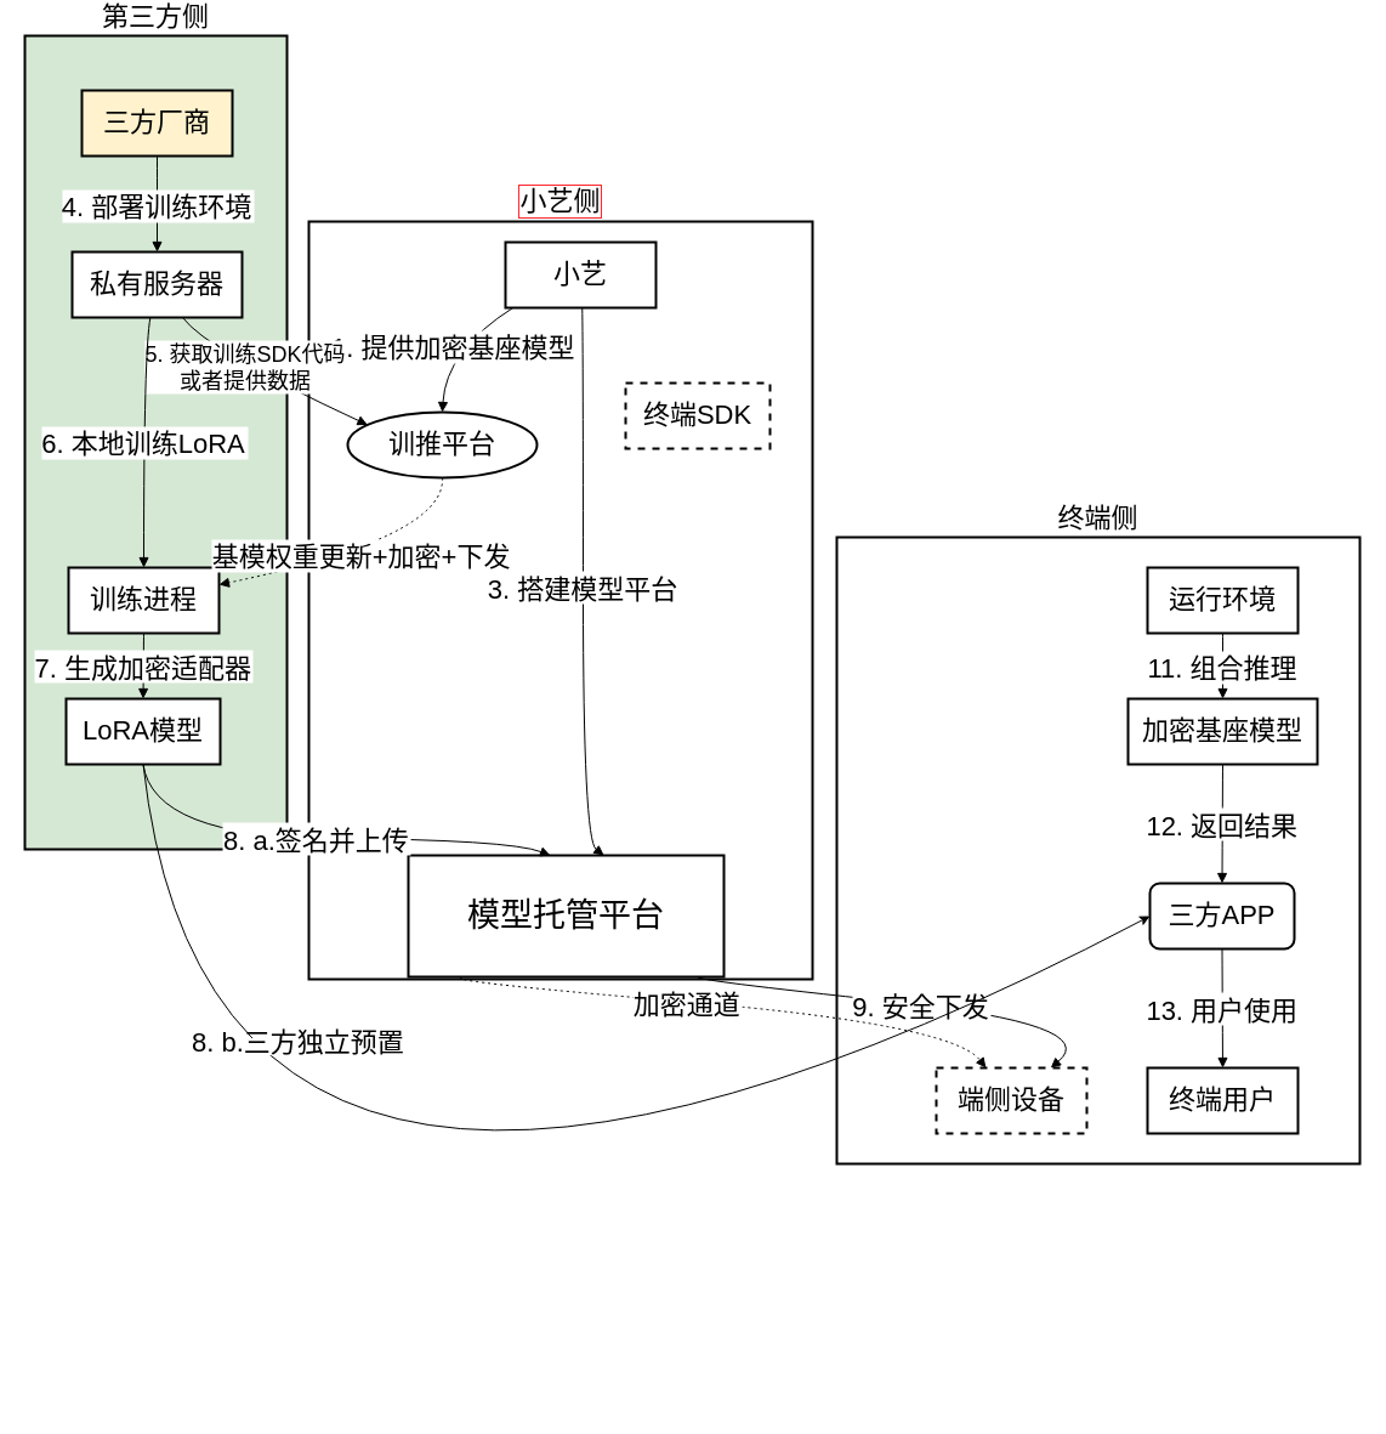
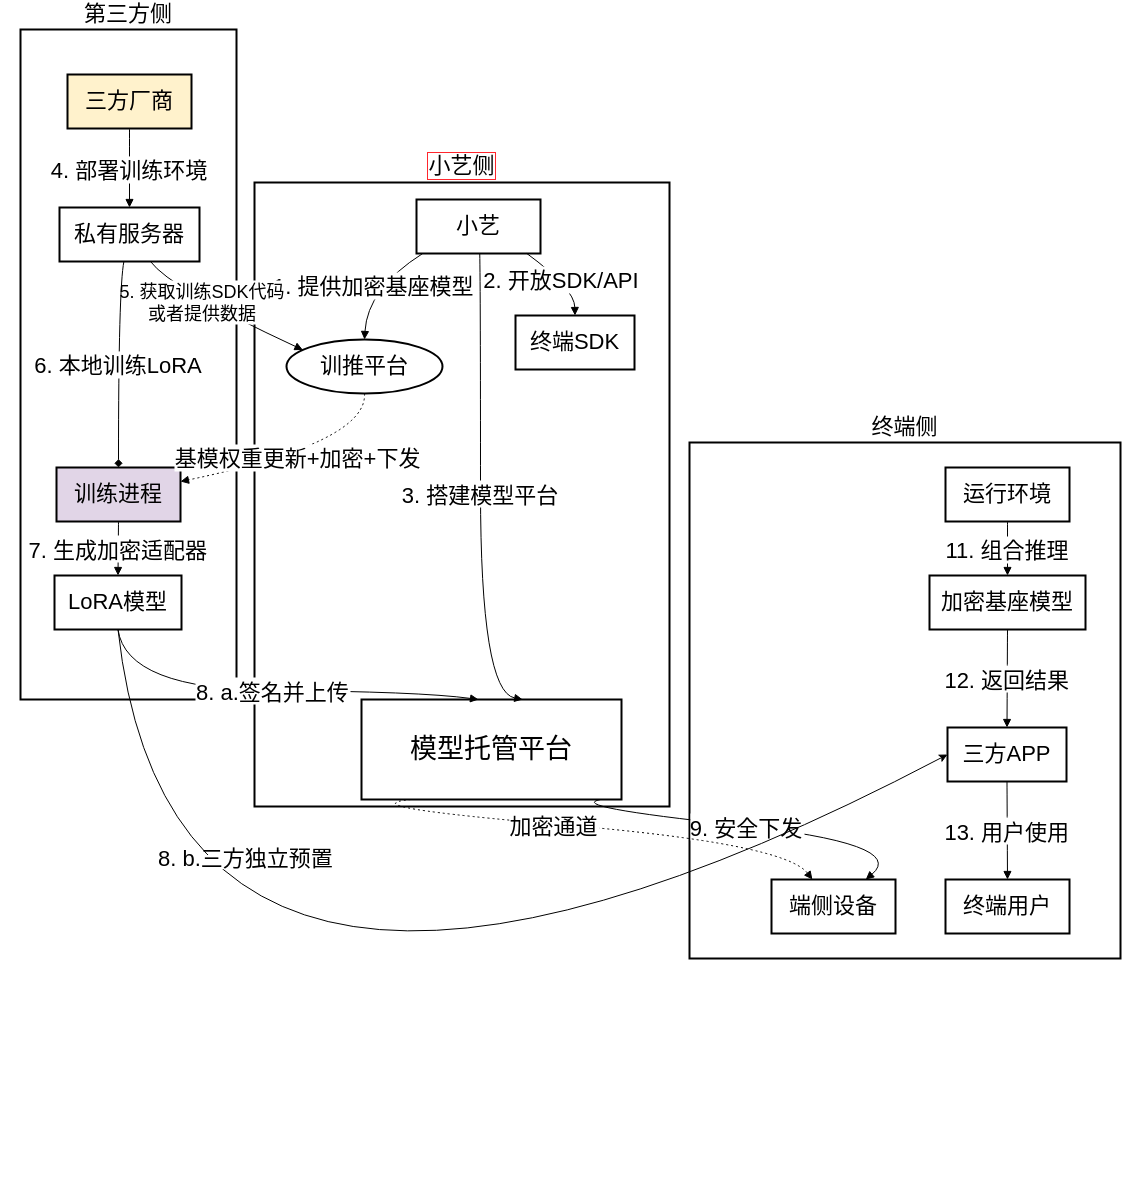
+ <mxCell id="19" value="2. 开放SDK/API" style="curved=1;startArrow=none;endArrow=block;exitX=0.89;exitY=1;entryX=0.5;entryY=0;rounded=0;fontSize=22;" edge="1" parent="1" source="5" target="7"><mxGeometry relative="1" as="geometry"><Array as="points"><mxPoint x="574" y="279" /></Array></mxGeometry></mxCell>
- <mxCell id="7" value="终端SDK" style="whiteSpace=wrap;strokeWidth=2;fontSize=22;dashed=1;" vertex="1" parent="1"><mxGeometry x="515" y="306" width="119" height="54" as="geometry" /></mxCell>
+ <mxCell id="7" value="终端SDK" style="whiteSpace=wrap;strokeWidth=2;fontSize=22;" vertex="1" parent="1"><mxGeometry x="515" y="306" width="119" height="54" as="geometry" /></mxCell>
- <mxCell id="3" value="第三方侧" style="whiteSpace=wrap;strokeWidth=2;labelPosition=center;verticalLabelPosition=top;align=center;verticalAlign=bottom;fontSize=22;fillColor=#d5e8d4;" vertex="1" parent="1"><mxGeometry x="20" width="216" height="670" as="geometry" y="20" /></mxCell>
+ <mxCell id="3" value="第三方侧" style="whiteSpace=wrap;strokeWidth=2;labelPosition=center;verticalLabelPosition=top;align=center;verticalAlign=bottom;fontSize=22;" vertex="1" parent="1"><mxGeometry x="20" width="216" height="670" as="geometry" y="20" /></mxCell>
- <mxCell id="23" value="6. 本地训练LoRA" style="curved=1;startArrow=none;endArrow=block;exitX=0.46;exitY=1;entryX=0.5;entryY=0;rounded=0;fontSize=22;" edge="1" parent="1" source="10" target="11"><mxGeometry relative="1" as="geometry"><Array as="points"><mxPoint x="118" y="279" /></Array></mxGeometry></mxCell>
+ <mxCell id="23" value="6. 本地训练LoRA" style="curved=1;startArrow=none;endArrow=diamond;exitX=0.46;exitY=1;entryX=0.5;entryY=0;rounded=0;fontSize=22;" edge="1" parent="1" source="10" target="11"><mxGeometry relative="1" as="geometry"><Array as="points"><mxPoint x="118" y="279" /></Array></mxGeometry></mxCell>
- <mxCell id="11" value="训练进程" style="whiteSpace=wrap;strokeWidth=2;fontSize=22;" vertex="1" parent="1"><mxGeometry x="56" y="458" width="124" height="54" as="geometry" /></mxCell>
+ <mxCell id="11" value="训练进程" style="whiteSpace=wrap;strokeWidth=2;fontSize=22;fillColor=#e1d5e7;" vertex="1" parent="1"><mxGeometry x="56" y="458" width="124" height="54" as="geometry" /></mxCell>
- <mxCell id="8" value="模型托管平台" style="whiteSpace=wrap;strokeWidth=2;fontSize=27;" vertex="1" parent="1"><mxGeometry x="336" y="695" width="260" height="100" as="geometry" /></mxCell>
+ <mxCell id="8" value="模型托管平台" style="whiteSpace=wrap;strokeWidth=2;fontSize=27;" vertex="1" parent="1"><mxGeometry x="361" y="690" width="260" height="100" as="geometry" /></mxCell>
- <mxCell id="16" value="三方APP" style="whiteSpace=wrap;strokeWidth=2;fontSize=22;rounded=1;" vertex="1" parent="1"><mxGeometry x="947" y="718" width="119" height="54" as="geometry" /></mxCell>
+ <mxCell id="16" value="三方APP" style="whiteSpace=wrap;strokeWidth=2;fontSize=22;" vertex="1" parent="1"><mxGeometry x="947" y="718" width="119" height="54" as="geometry" /></mxCell>
- <mxCell id="13" value="端侧设备" style="whiteSpace=wrap;strokeWidth=2;fontSize=22;dashed=1;" vertex="1" parent="1"><mxGeometry x="771" y="870" width="124" height="54" as="geometry" /></mxCell>
+ <mxCell id="13" value="端侧设备" style="whiteSpace=wrap;strokeWidth=2;fontSize=22;" vertex="1" parent="1"><mxGeometry x="771" y="870" width="124" height="54" as="geometry" /></mxCell>
